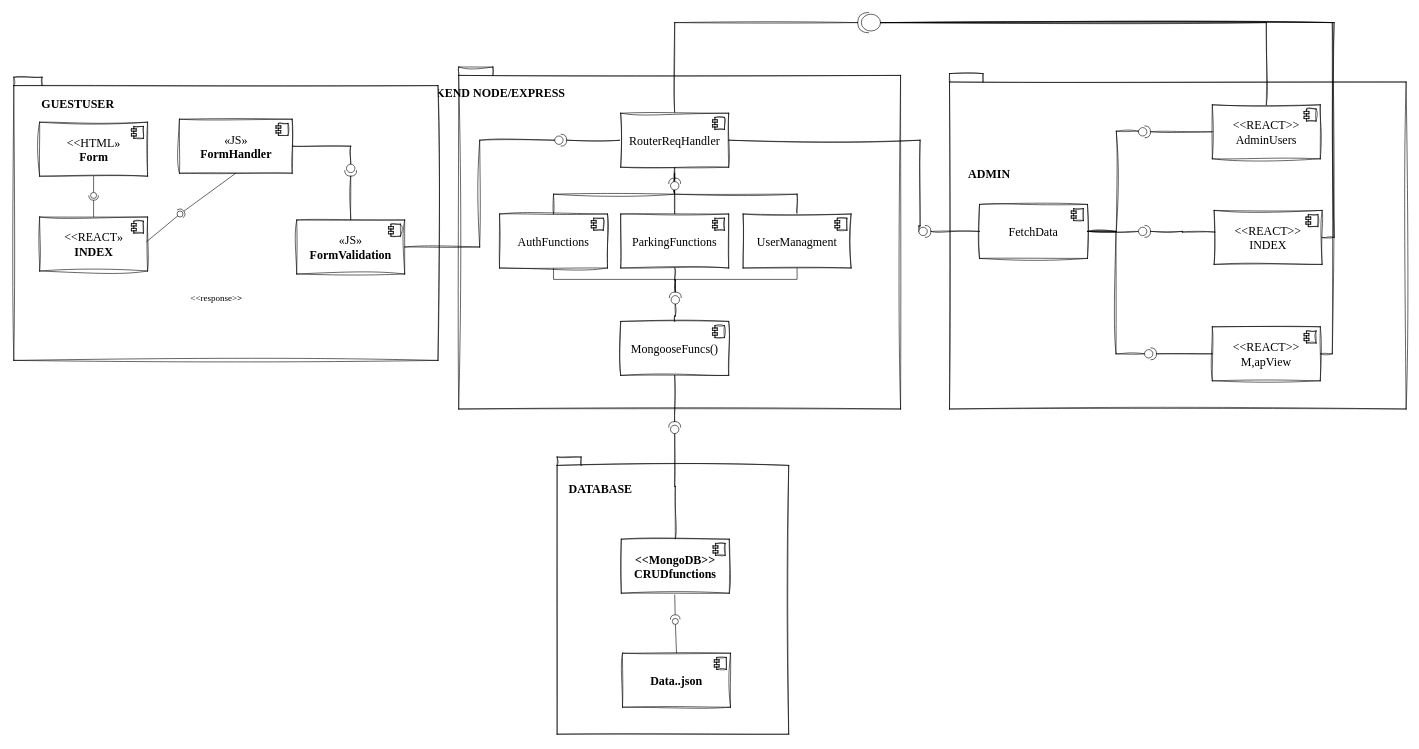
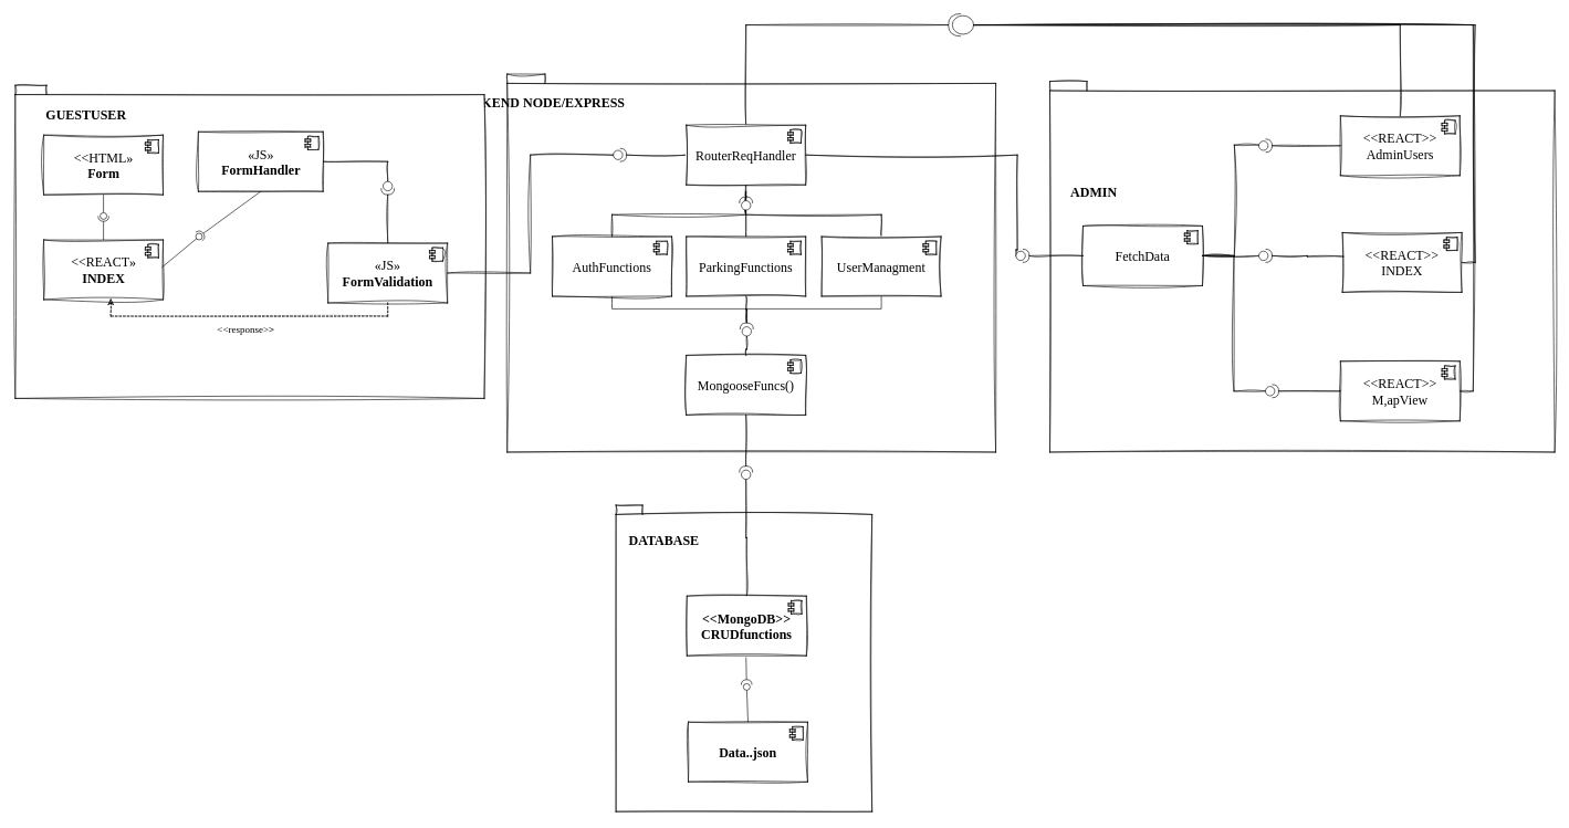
+ <mxCell id="36" style="edgeStyle=orthogonalEdgeStyle;rounded=0;sketch=1;hachureGap=4;jiggle=2;curveFitting=1;orthogonalLoop=1;jettySize=auto;html=1;exitX=0.5;exitY=1;exitDx=0;exitDy=0;entryX=0.561;entryY=0.989;entryDx=0;entryDy=0;entryPerimeter=0;fontFamily=Architects Daughter;fontSource=https%3A%2F%2Ffonts.googleapis.com%2Fcss%3Ffamily%3DArchitects%2BDaughter;fontSize=16;dashed=1;" parent="19" source="37" target="22" edge="1"><mxGeometry relative="1" as="geometry" /></mxCell>
- <mxCell id="31" value="&lt;span style=&quot;font-weight: normal;&quot;&gt;&amp;lt;&amp;lt;response&amp;gt;&lt;/span&gt;&amp;gt;" style="text;align=center;fontStyle=1;verticalAlign=middle;spacingLeft=3;spacingRight=3;strokeColor=none;rotatable=0;points=[[0,0.5],[1,0.5]];portConstraint=eastwest;html=1;fontSize=15;fontFamily=Architects Daughter;" parent="19" vertex="1"><mxGeometry x="297.5" y="355" width="80" height="26" as="geometry" /></mxCell>
+ <mxCell id="31" value="&lt;span style=&quot;font-weight: normal;&quot;&gt;&amp;lt;&amp;lt;response&amp;gt;&lt;/span&gt;&amp;gt;" style="text;align=center;fontStyle=1;verticalAlign=middle;spacingLeft=3;spacingRight=3;strokeColor=none;rotatable=0;points=[[0,0.5],[1,0.5]];portConstraint=eastwest;html=1;fontSize=15;fontFamily=Architects Daughter;" parent="19" vertex="1"><mxGeometry x="307.5" y="355" width="80" height="26" as="geometry" /></mxCell>
